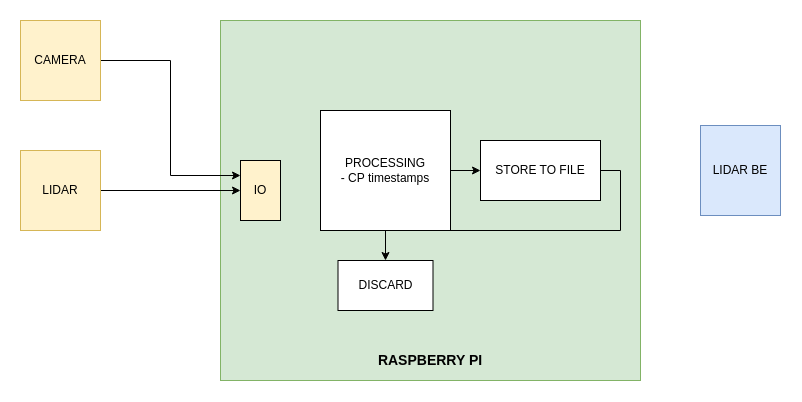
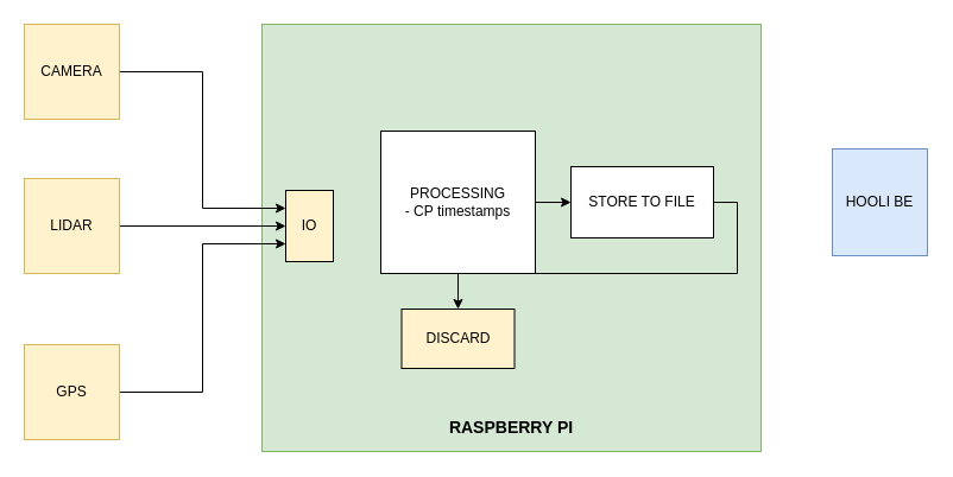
- <mxCell id="13" value="LIDAR BE" style="rounded=0;whiteSpace=wrap;html=1;fillColor=#dae8fc;strokeColor=#6c8ebf;" vertex="1" parent="1"><mxGeometry x="700" y="125" width="80" height="90" as="geometry" /></mxCell>
+ <mxCell id="13" value="HOOLI BE" style="rounded=0;whiteSpace=wrap;html=1;fillColor=#dae8fc;strokeColor=#6c8ebf;" vertex="1" parent="1"><mxGeometry x="700" y="125" width="80" height="90" as="geometry" /></mxCell>
+ <mxCell id="8" style="edgeStyle=orthogonalEdgeStyle;rounded=0;orthogonalLoop=1;jettySize=auto;html=1;exitX=1;exitY=0.5;exitDx=0;exitDy=0;entryX=0;entryY=0.75;entryDx=0;entryDy=0;" edge="1" parent="1" source="9" target="3"><mxGeometry relative="1" as="geometry" /></mxCell>
- <mxCell id="12" value="DISCARD" style="rounded=0;whiteSpace=wrap;html=1;" vertex="1" parent="1"><mxGeometry x="337.5" y="260" width="95" height="50" as="geometry" /></mxCell>
+ <mxCell id="12" value="DISCARD" style="rounded=0;whiteSpace=wrap;html=1;fillColor=#fff2cc;" vertex="1" parent="1"><mxGeometry x="337.5" y="260" width="95" height="50" as="geometry" /></mxCell>
+ <mxCell id="9" value="GPS" style="whiteSpace=wrap;html=1;aspect=fixed;fillColor=#fff2cc;strokeColor=#d6b656;" vertex="1" parent="1"><mxGeometry x="20" y="290" width="80" height="80" as="geometry" /></mxCell>
